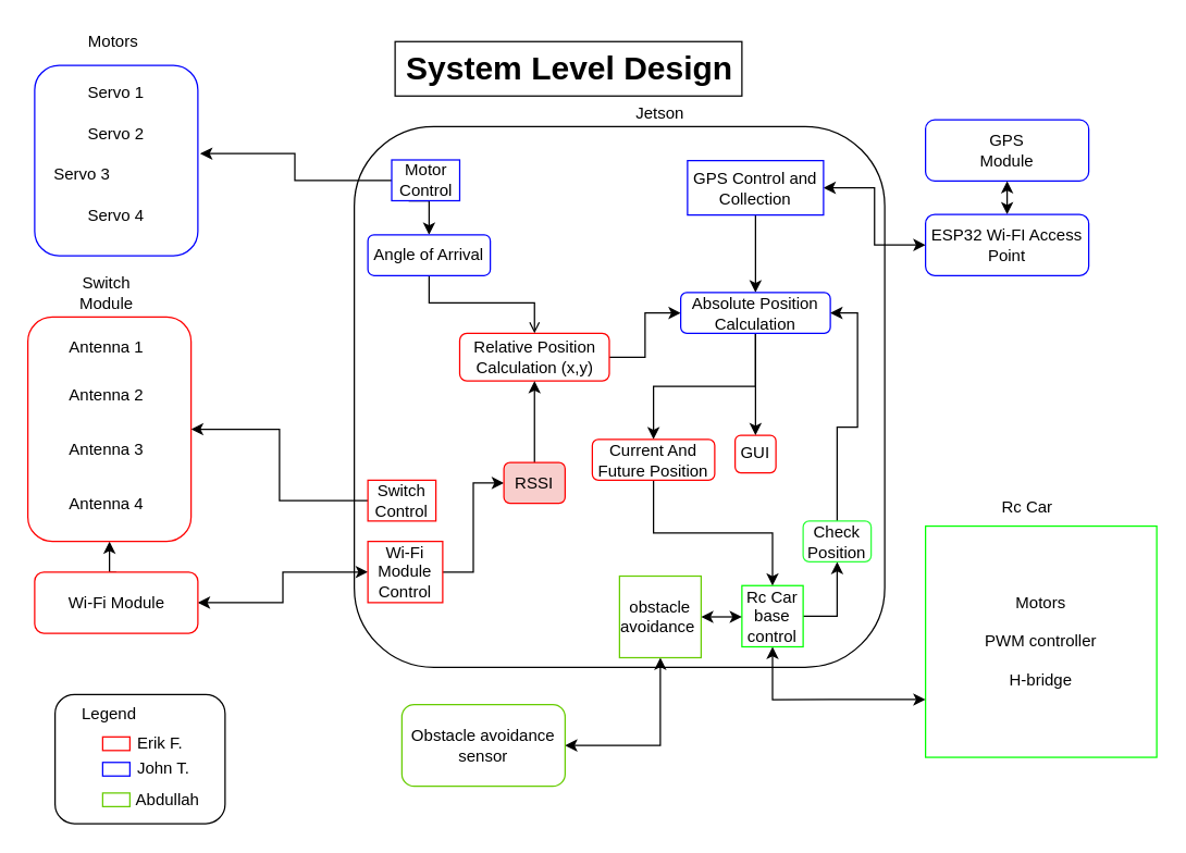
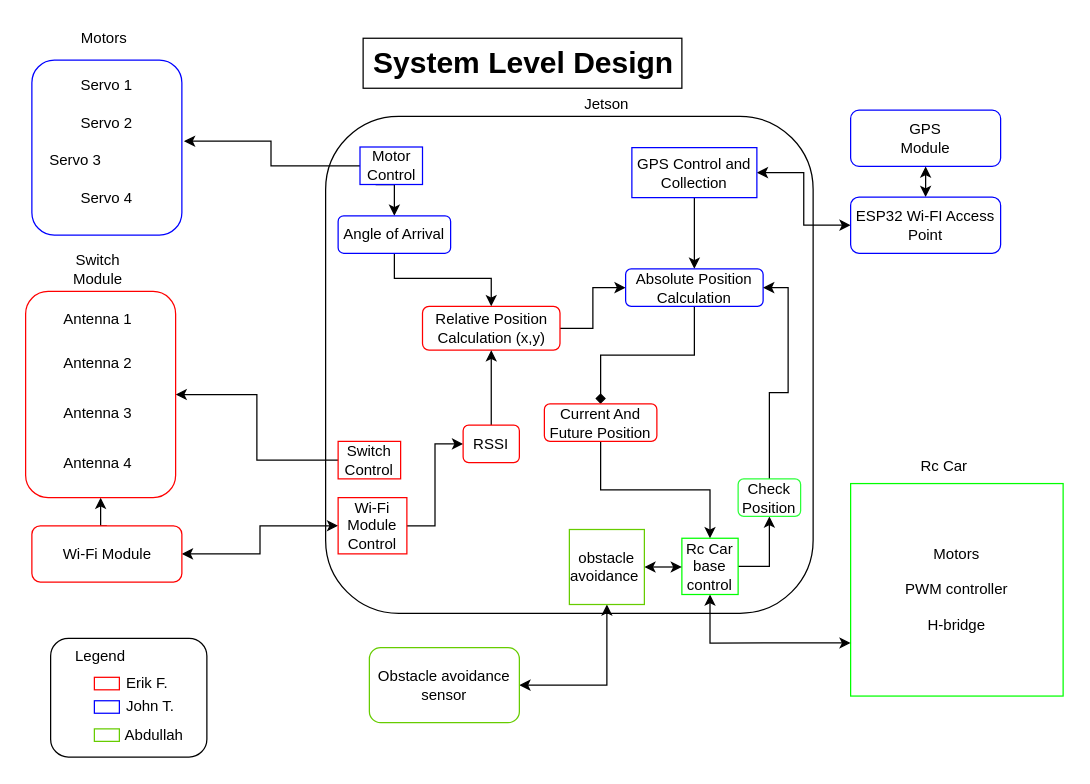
- <mxCell id="58" style="edgeStyle=orthogonalEdgeStyle;rounded=0;orthogonalLoop=1;jettySize=auto;html=1;exitX=0.5;exitY=1;exitDx=0;exitDy=0;entryX=0.5;entryY=0;entryDx=0;entryDy=0;startArrow=none;startFill=0;endArrow=open;" edge="1" parent="1" source="59" target="54"><mxGeometry relative="1" as="geometry"><Array as="points"><mxPoint x="315" y="222" /><mxPoint x="393" y="222" /></Array></mxGeometry></mxCell>
+ <mxCell id="58" style="edgeStyle=orthogonalEdgeStyle;rounded=0;orthogonalLoop=1;jettySize=auto;html=1;exitX=0.5;exitY=1;exitDx=0;exitDy=0;entryX=0.5;entryY=0;entryDx=0;entryDy=0;startArrow=none;startFill=0;" edge="1" parent="1" source="59" target="54"><mxGeometry relative="1" as="geometry"><Array as="points"><mxPoint x="315" y="222" /><mxPoint x="393" y="222" /></Array></mxGeometry></mxCell>
- <mxCell id="61" style="edgeStyle=orthogonalEdgeStyle;rounded=0;orthogonalLoop=1;jettySize=auto;html=1;exitX=0.5;exitY=1;exitDx=0;exitDy=0;entryX=0.5;entryY=0;entryDx=0;entryDy=0;startArrow=none;startFill=0;" edge="1" parent="1" source="62" target="55"><mxGeometry relative="1" as="geometry" /></mxCell>
- <mxCell id="60" style="edgeStyle=orthogonalEdgeStyle;rounded=0;orthogonalLoop=1;jettySize=auto;html=1;exitX=0.5;exitY=1;exitDx=0;exitDy=0;entryX=0.5;entryY=0;entryDx=0;entryDy=0;startArrow=none;startFill=0;" edge="1" parent="1" source="62" target="64"><mxGeometry relative="1" as="geometry" /></mxCell>
+ <mxCell id="60" style="edgeStyle=orthogonalEdgeStyle;rounded=0;orthogonalLoop=1;jettySize=auto;html=1;exitX=0.5;exitY=1;exitDx=0;exitDy=0;entryX=0.5;entryY=0;entryDx=0;entryDy=0;startArrow=none;startFill=0;endArrow=diamond;" edge="1" parent="1" source="62" target="64"><mxGeometry relative="1" as="geometry" /></mxCell>
- <mxCell id="55" value="GUI" style="rounded=1;whiteSpace=wrap;html=1;strokeColor=#FF0000;" vertex="1" parent="1"><mxGeometry x="540" y="319.5" width="30" height="27.5" as="geometry" /></mxCell>
- <mxCell id="57" value="RSSI" style="rounded=1;whiteSpace=wrap;html=1;strokeColor=#FF0000;fillColor=#f8cecc;" vertex="1" parent="1"><mxGeometry x="370" y="339.5" width="45" height="30" as="geometry" /></mxCell>
+ <mxCell id="57" value="RSSI" style="rounded=1;whiteSpace=wrap;html=1;strokeColor=#FF0000;" vertex="1" parent="1"><mxGeometry x="370" y="339.5" width="45" height="30" as="geometry" /></mxCell>
